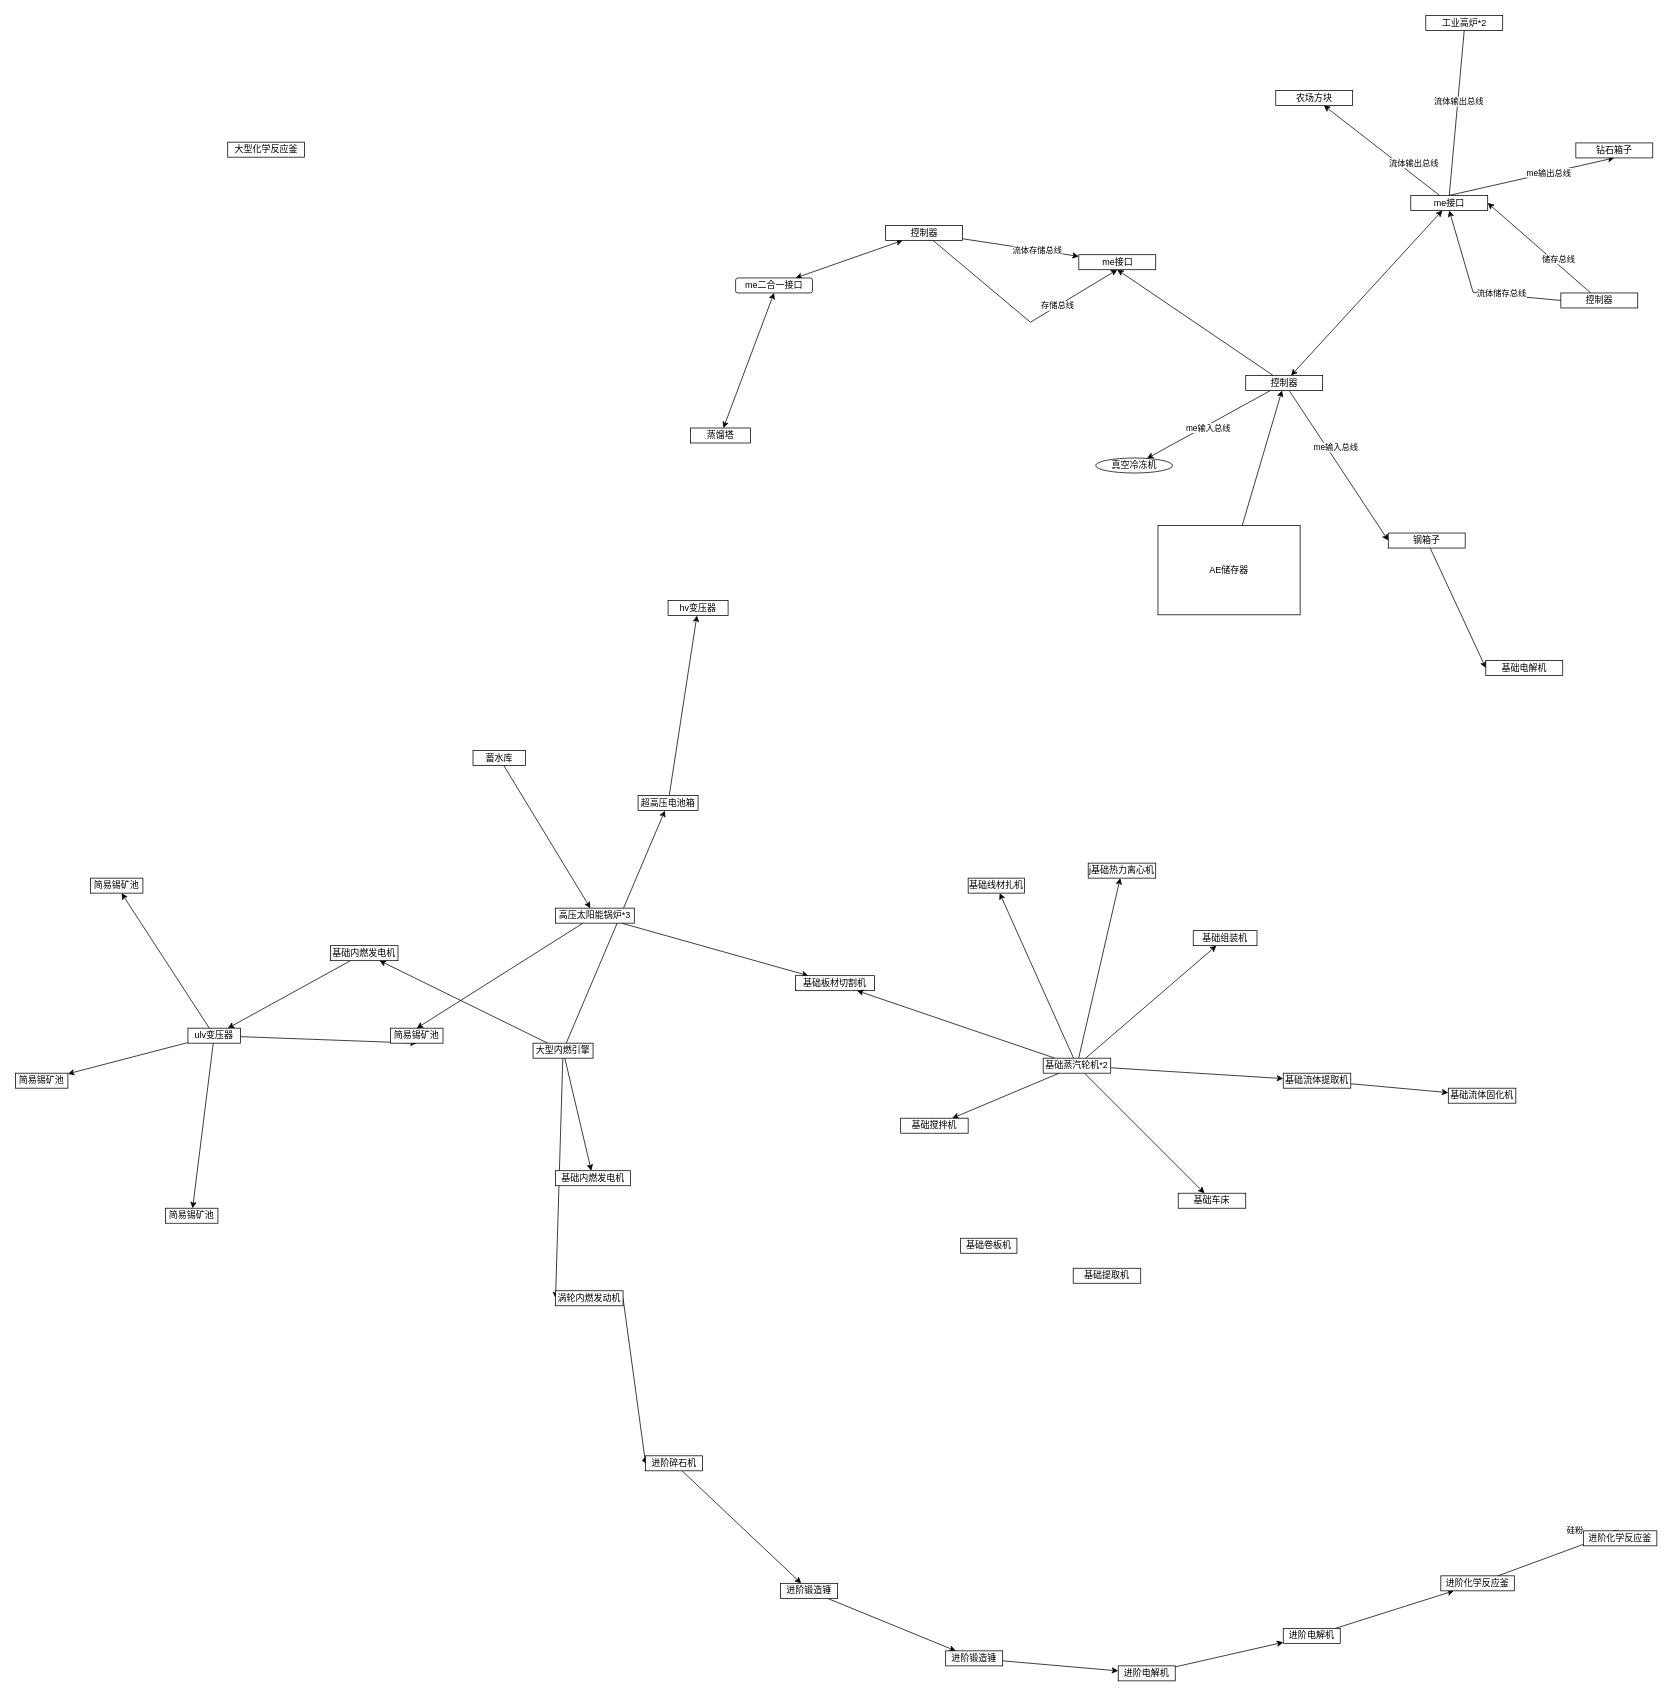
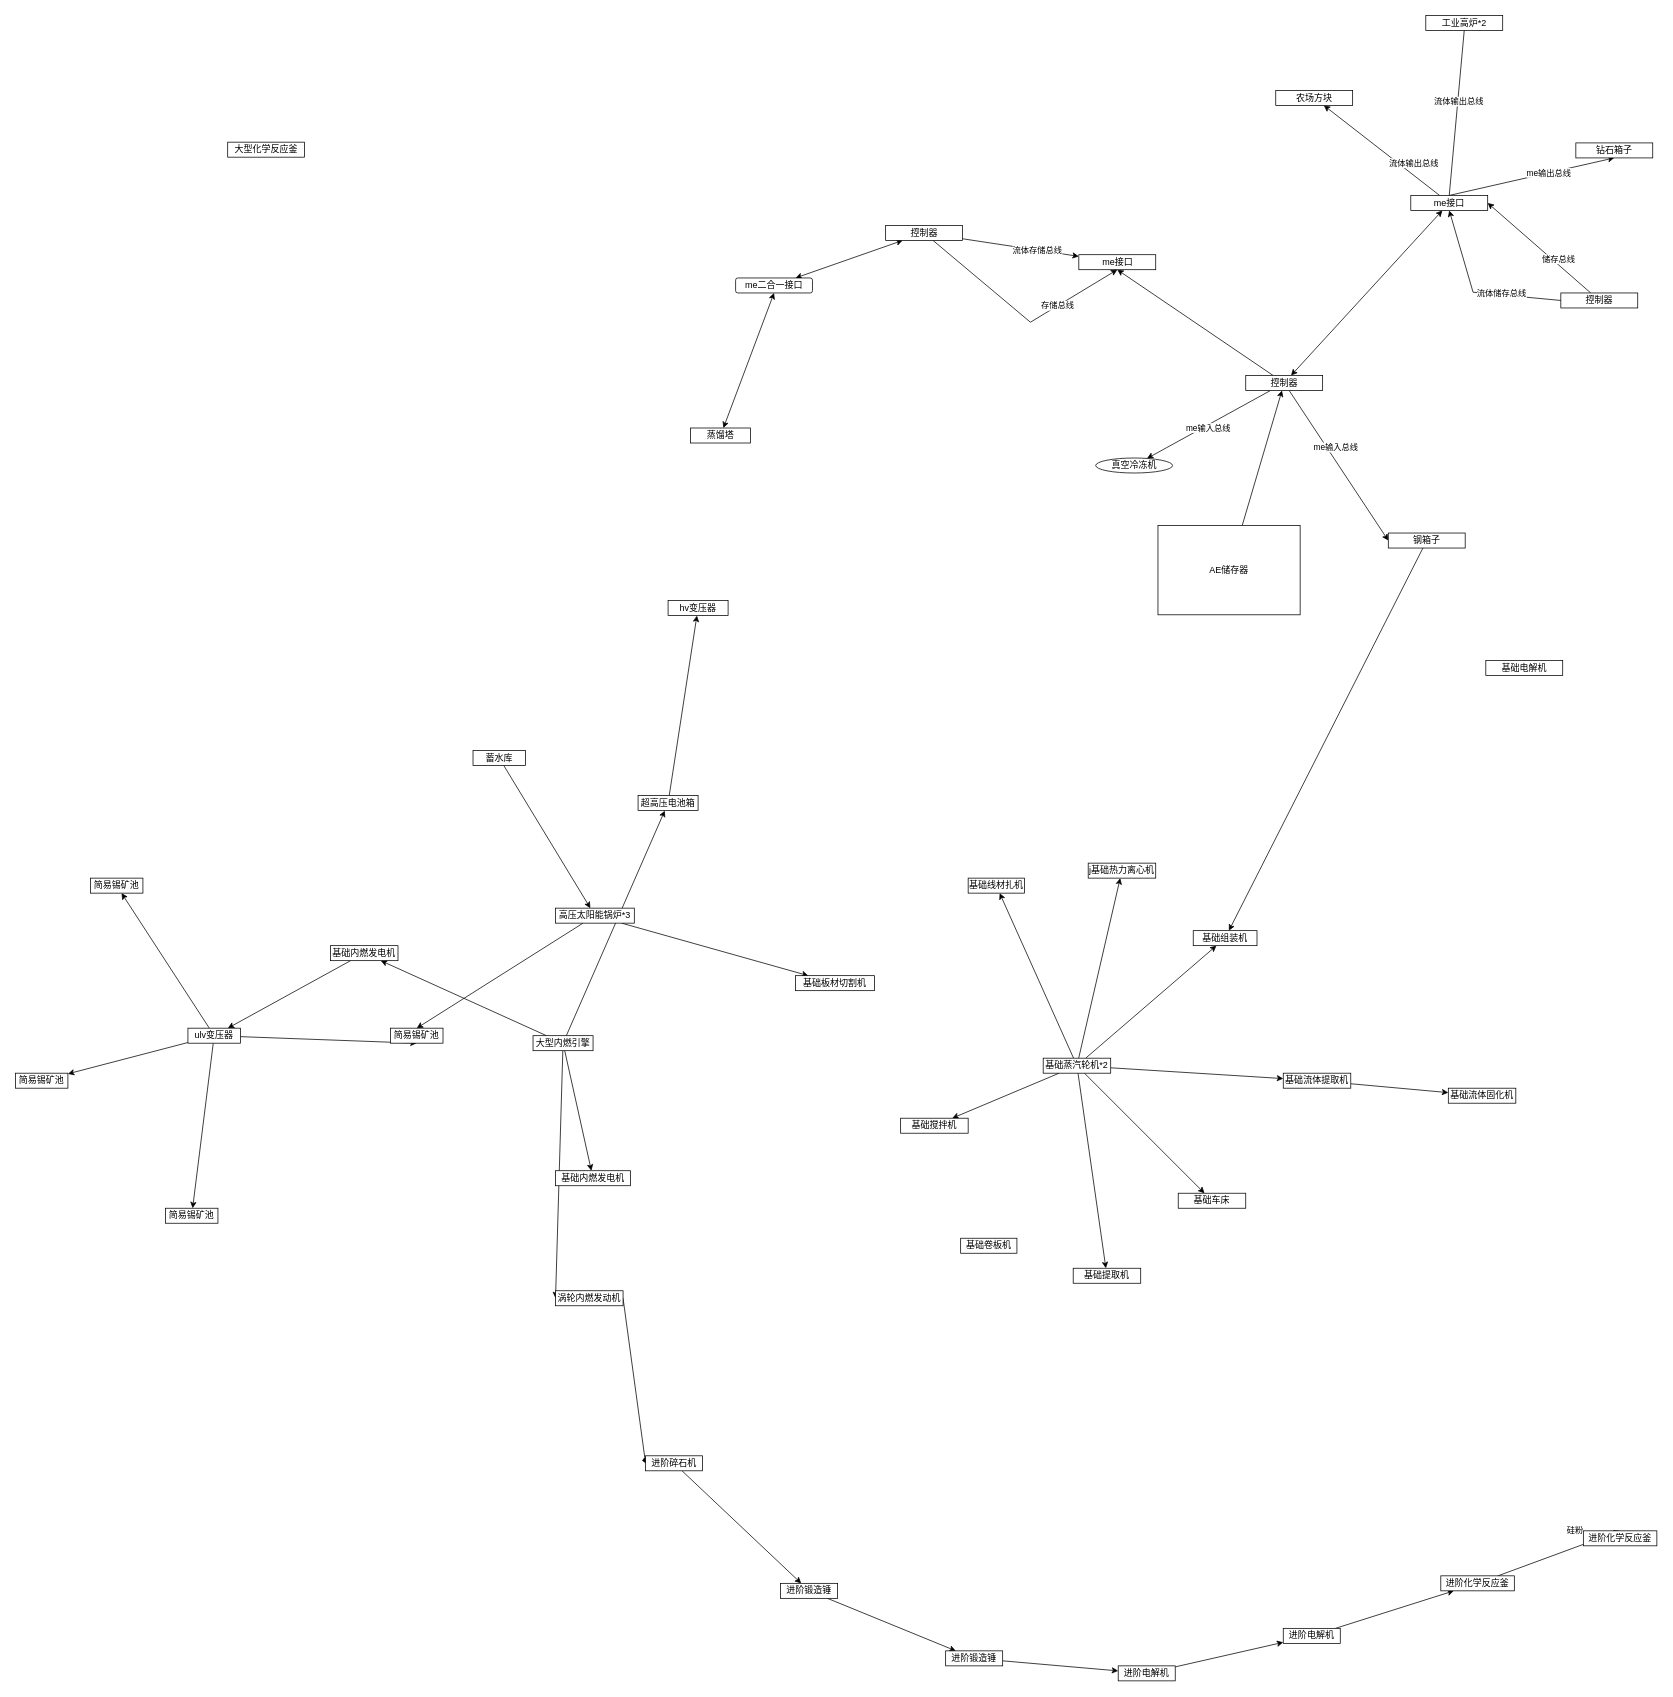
- <mxCell id="98" style="edgeStyle=orthogonalEdgeStyle;rounded=0;orthogonalLoop=1;jettySize=auto;html=1;entryX=0;entryY=0.5;entryDx=0;entryDy=0;noEdgeStyle=1;" edge="1" parent="1" source="99" target="100"><mxGeometry relative="1" as="geometry" /></mxCell>
+ <mxCell id="98" style="edgeStyle=orthogonalEdgeStyle;rounded=0;orthogonalLoop=1;jettySize=auto;html=1;noEdgeStyle=1;" edge="1" parent="1" source="99" target="52"><mxGeometry relative="1" as="geometry" /></mxCell>
- <mxCell id="44" style="edgeStyle=orthogonalEdgeStyle;rounded=0;orthogonalLoop=1;jettySize=auto;html=1;noEdgeStyle=1;" parent="1" source="48" target="40" edge="1"><mxGeometry relative="1" as="geometry" /></mxCell>
+ <mxCell id="44" style="edgeStyle=orthogonalEdgeStyle;rounded=0;orthogonalLoop=1;jettySize=auto;html=1;noEdgeStyle=1;" parent="1" source="48" target="56" edge="1"><mxGeometry relative="1" as="geometry" /></mxCell>
- <mxCell id="6" value="大型内燃引擎" style="rounded=0;whiteSpace=wrap;html=1;" parent="1" vertex="1"><mxGeometry x="710" y="1390" width="80" height="20" as="geometry" /></mxCell>
+ <mxCell id="6" value="大型内燃引擎" style="rounded=0;whiteSpace=wrap;html=1;" parent="1" vertex="1"><mxGeometry x="710" y="1380" width="80" height="20" as="geometry" /></mxCell>
